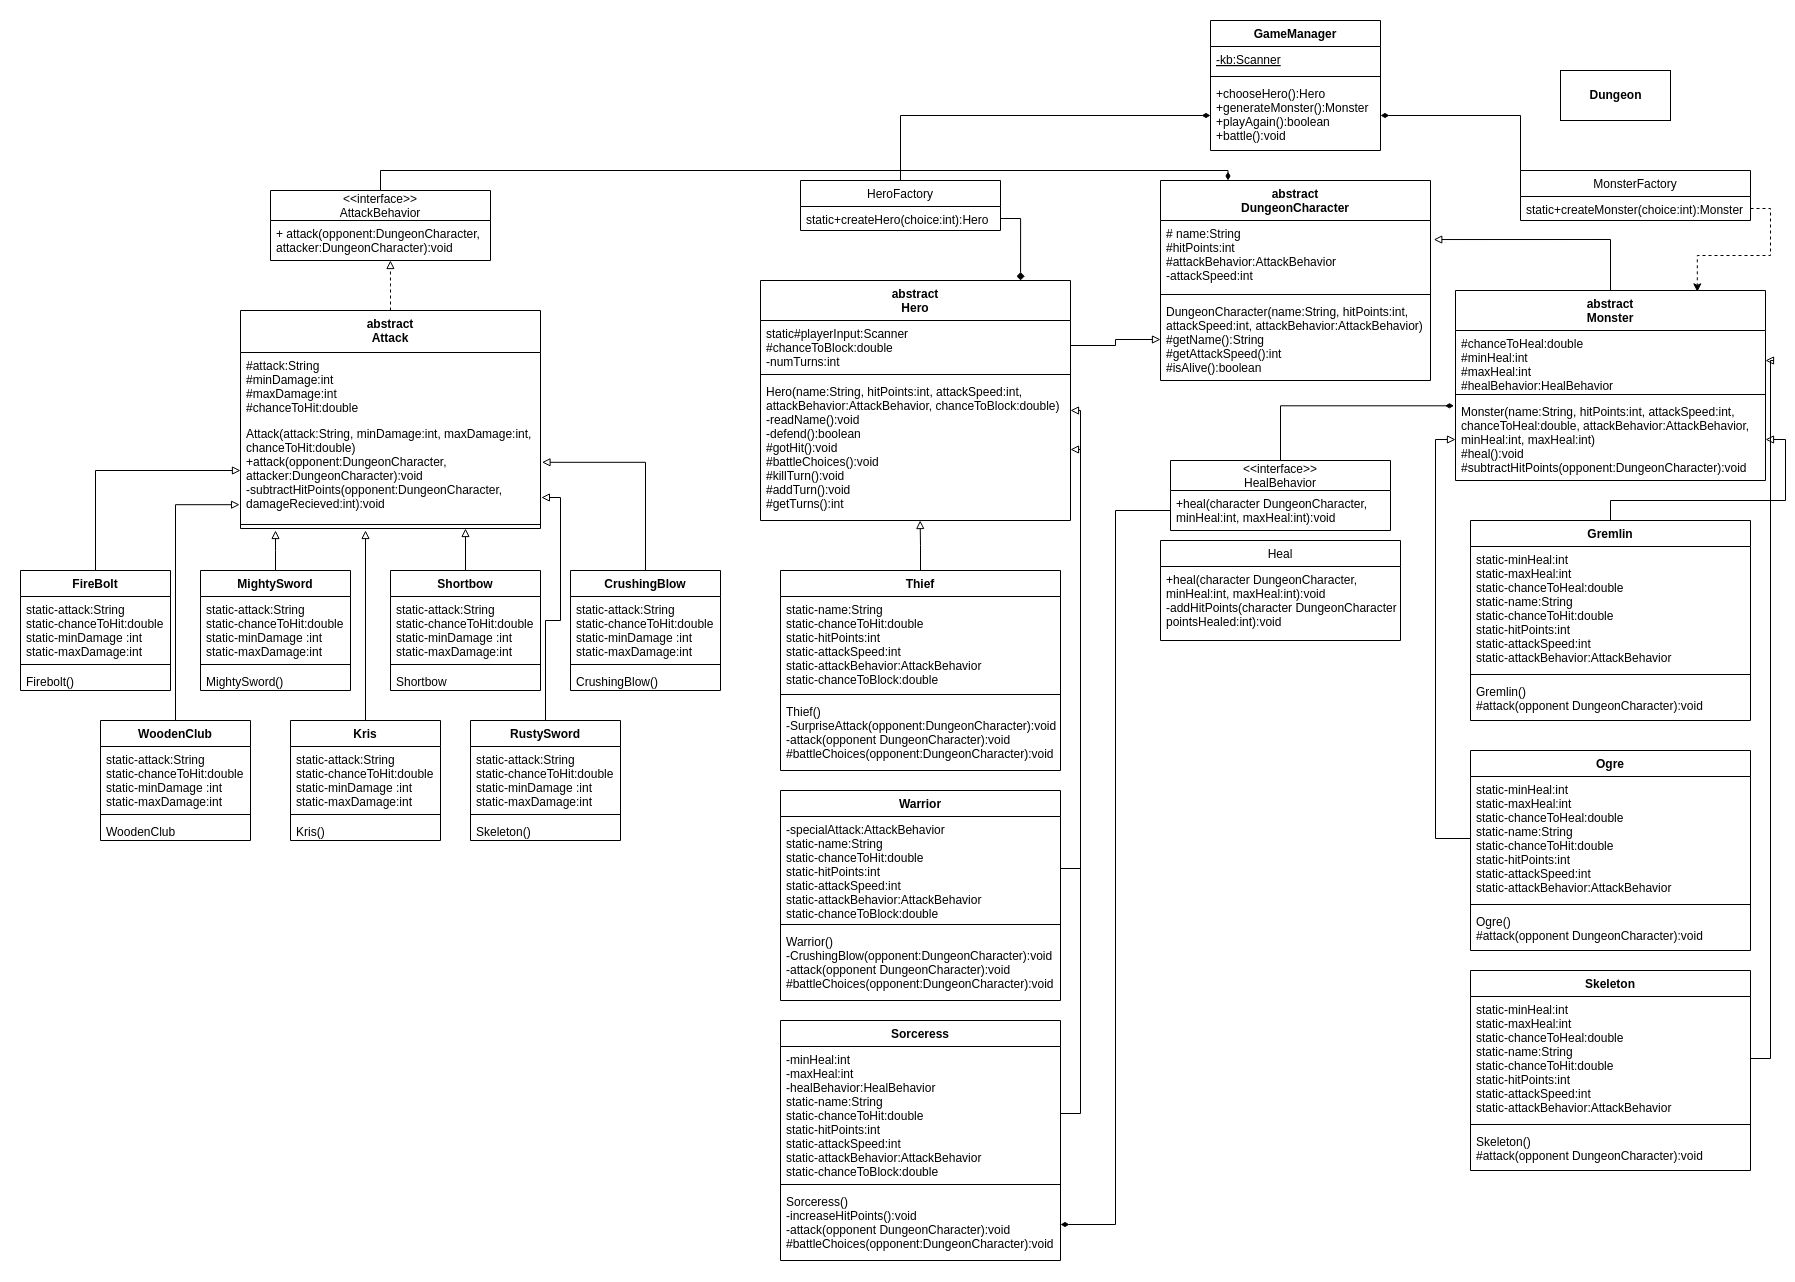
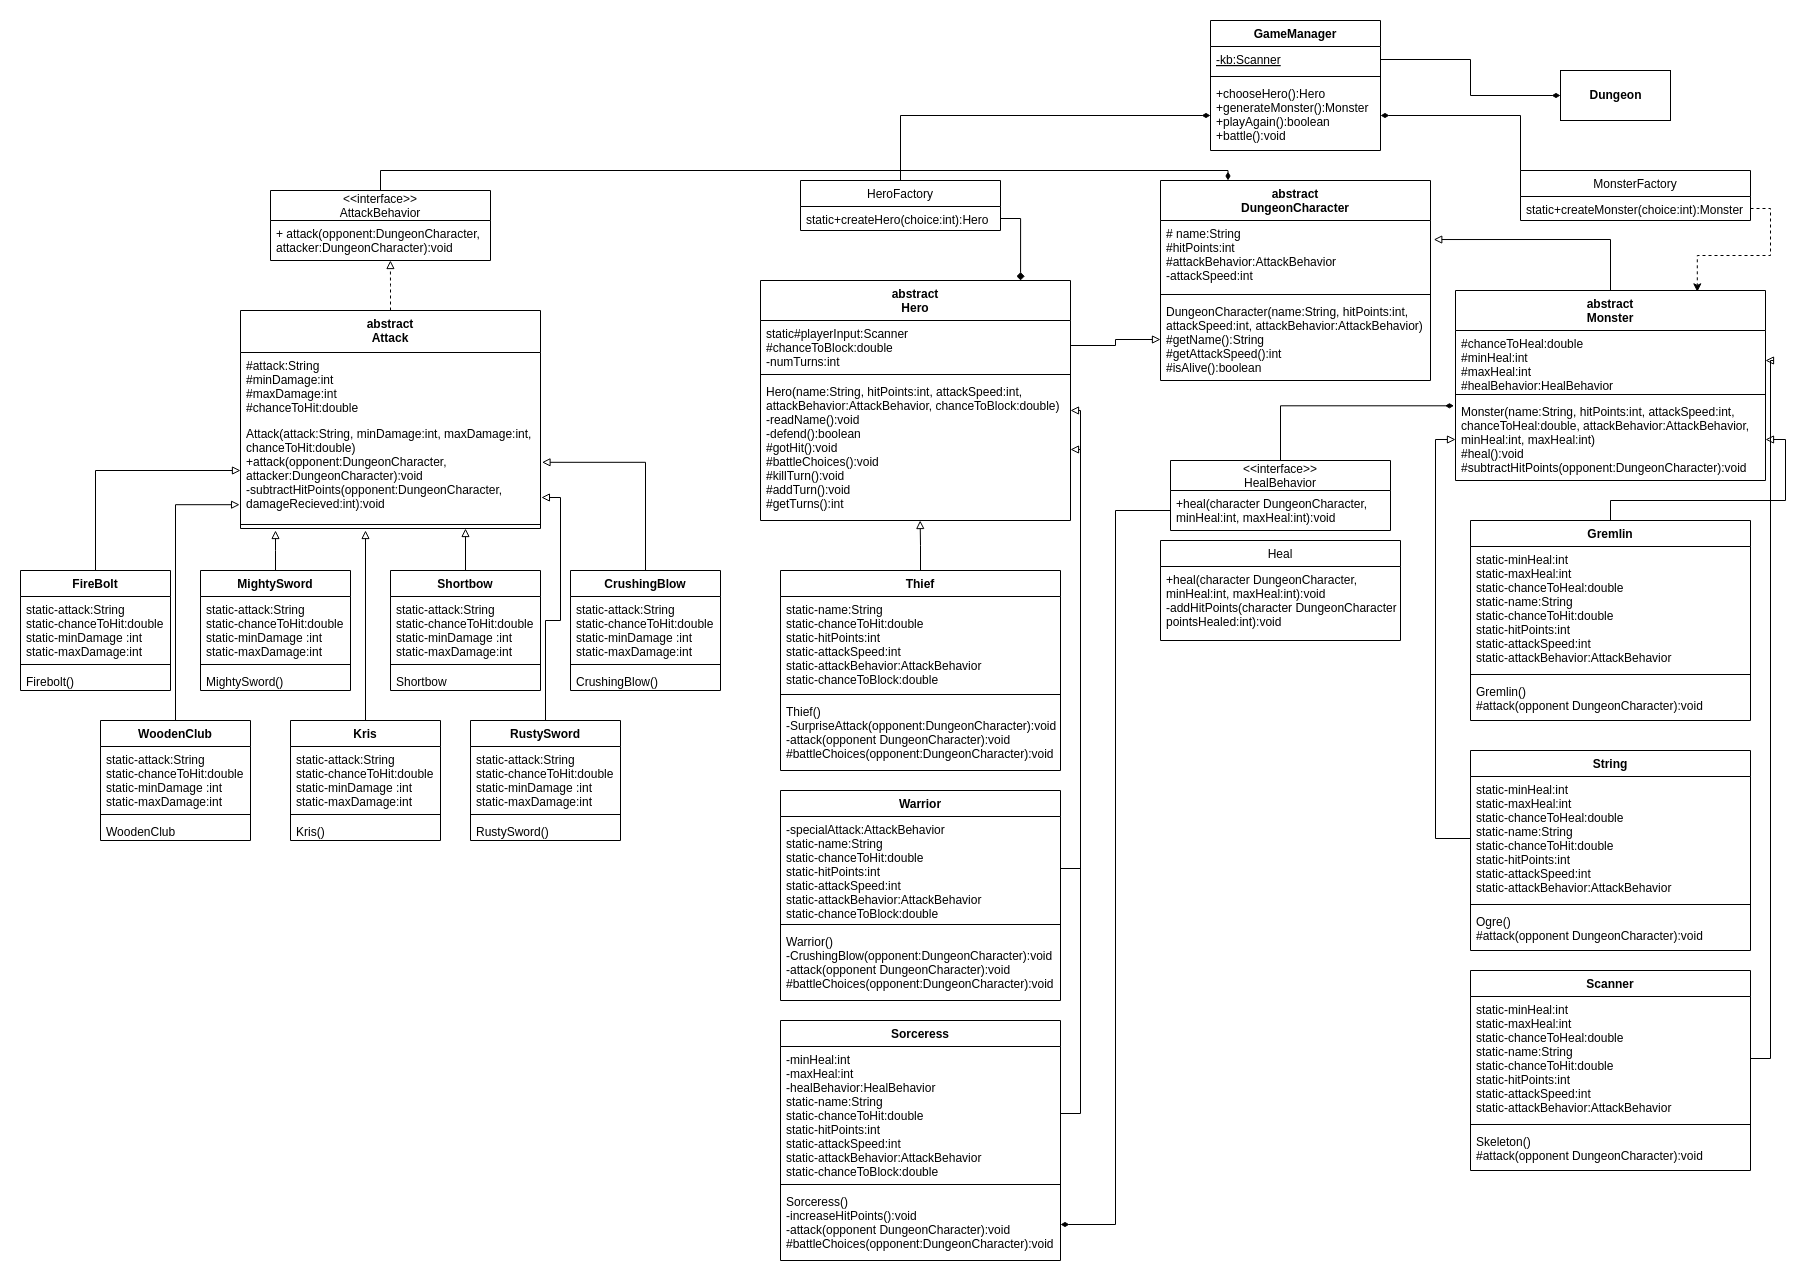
+ <mxCell id="73" style="edgeStyle=orthogonalEdgeStyle;rounded=0;orthogonalLoop=1;jettySize=auto;html=1;exitX=1;exitY=0.5;exitDx=0;exitDy=0;entryX=0;entryY=0.5;entryDx=0;entryDy=0;endArrow=diamondThin;endFill=1;" edge="1" parent="1" source="22" target="2"><mxGeometry relative="1" as="geometry" /></mxCell>
- <mxCell id="47" value="Ogre" style="swimlane;fontStyle=1;align=center;verticalAlign=top;childLayout=stackLayout;horizontal=1;startSize=26;horizontalStack=0;resizeParent=1;resizeParentMax=0;resizeLast=0;collapsible=1;marginBottom=0;" parent="1" vertex="1"><mxGeometry x="1470" y="750" width="280" height="200" as="geometry" /></mxCell>
+ <mxCell id="47" value="String" style="swimlane;fontStyle=1;align=center;verticalAlign=top;childLayout=stackLayout;horizontal=1;startSize=26;horizontalStack=0;resizeParent=1;resizeParentMax=0;resizeLast=0;collapsible=1;marginBottom=0;" parent="1" vertex="1"><mxGeometry x="1470" y="750" width="280" height="200" as="geometry" /></mxCell>
- <mxCell id="101" value="Skeleton()" style="text;strokeColor=none;fillColor=none;align=left;verticalAlign=top;spacingLeft=4;spacingRight=4;overflow=hidden;rotatable=0;points=[[0,0.5],[1,0.5]];portConstraint=eastwest;" parent="98" vertex="1"><mxGeometry y="98" width="150" height="22" as="geometry" /></mxCell>
+ <mxCell id="101" value="RustySword()" style="text;strokeColor=none;fillColor=none;align=left;verticalAlign=top;spacingLeft=4;spacingRight=4;overflow=hidden;rotatable=0;points=[[0,0.5],[1,0.5]];portConstraint=eastwest;" parent="98" vertex="1"><mxGeometry y="98" width="150" height="22" as="geometry" /></mxCell>
- <mxCell id="51" value="Skeleton" style="swimlane;fontStyle=1;align=center;verticalAlign=top;childLayout=stackLayout;horizontal=1;startSize=26;horizontalStack=0;resizeParent=1;resizeParentMax=0;resizeLast=0;collapsible=1;marginBottom=0;" parent="1" vertex="1"><mxGeometry x="1470" y="970" width="280" height="200" as="geometry" /></mxCell>
+ <mxCell id="51" value="Scanner" style="swimlane;fontStyle=1;align=center;verticalAlign=top;childLayout=stackLayout;horizontal=1;startSize=26;horizontalStack=0;resizeParent=1;resizeParentMax=0;resizeLast=0;collapsible=1;marginBottom=0;" parent="1" vertex="1"><mxGeometry x="1470" y="970" width="280" height="200" as="geometry" /></mxCell>
